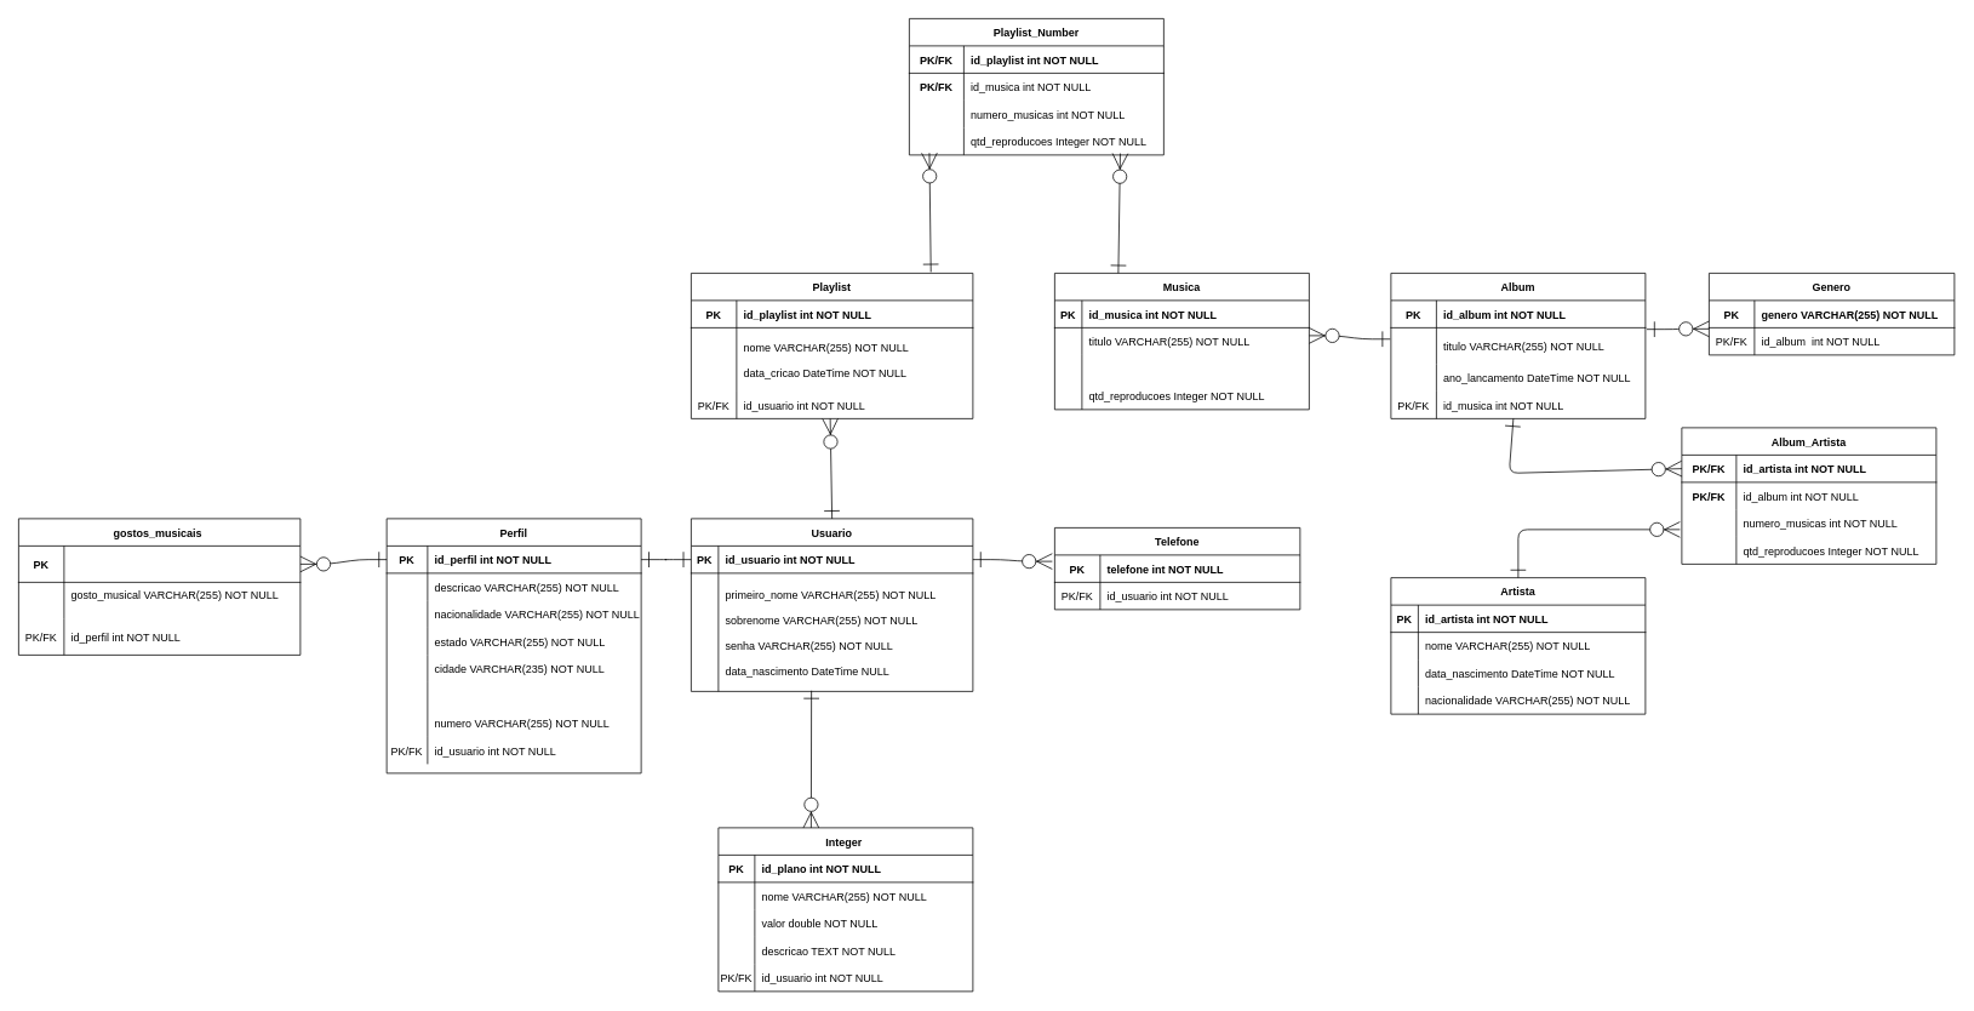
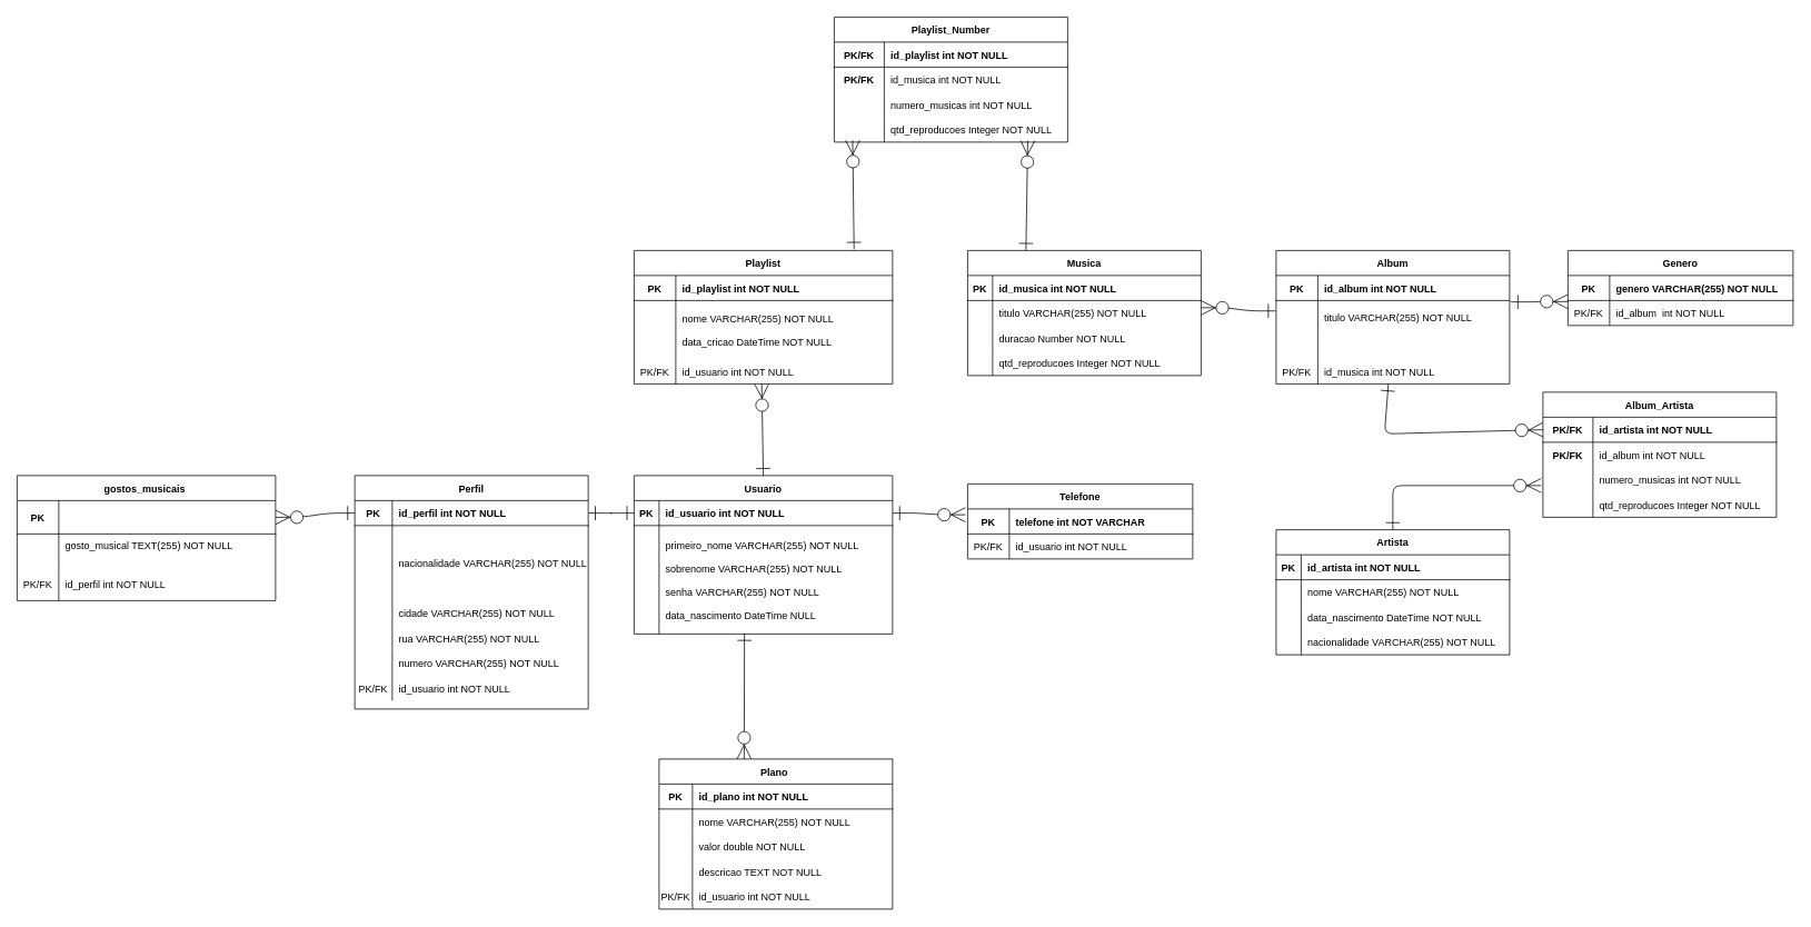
+ <mxCell id="91" value="duracao Number NOT NULL" style="shape=partialRectangle;overflow=hidden;connectable=0;fillColor=none;top=0;left=0;bottom=0;right=0;align=left;spacingLeft=6;" vertex="1" parent="89"><mxGeometry x="30" width="250" height="30" as="geometry"><mxRectangle width="250" height="30" as="alternateBounds" /></mxGeometry></mxCell>
- <mxCell id="104" value="ano_lancamento DateTime NOT NULL" style="shape=partialRectangle;overflow=hidden;connectable=0;fillColor=none;top=0;left=0;bottom=0;right=0;align=left;spacingLeft=6;" vertex="1" parent="102"><mxGeometry x="50" width="230" height="30" as="geometry"><mxRectangle width="230" height="30" as="alternateBounds" /></mxGeometry></mxCell>
- <mxCell id="63" value="telefone int NOT NULL" style="shape=partialRectangle;overflow=hidden;connectable=0;fillColor=none;top=0;left=0;bottom=0;right=0;align=left;spacingLeft=6;fontStyle=1;" vertex="1" parent="61"><mxGeometry x="50" width="220" height="30" as="geometry"><mxRectangle width="220" height="30" as="alternateBounds" /></mxGeometry></mxCell>
+ <mxCell id="63" value="telefone int NOT VARCHAR" style="shape=partialRectangle;overflow=hidden;connectable=0;fillColor=none;top=0;left=0;bottom=0;right=0;align=left;spacingLeft=6;fontStyle=1;" vertex="1" parent="61"><mxGeometry x="50" width="220" height="30" as="geometry"><mxRectangle width="220" height="30" as="alternateBounds" /></mxGeometry></mxCell>
- <mxCell id="32" value="descricao VARCHAR(255) NOT NULL" style="shape=partialRectangle;overflow=hidden;connectable=0;fillColor=none;top=0;left=0;bottom=0;right=0;align=left;spacingLeft=6;" vertex="1" parent="30"><mxGeometry x="45" width="235" height="30" as="geometry"><mxRectangle width="235" height="30" as="alternateBounds" /></mxGeometry></mxCell>
- <mxCell id="56" value="gosto_musical VARCHAR(255) NOT NULL&#10;" style="shape=partialRectangle;overflow=hidden;connectable=0;fillColor=none;top=0;left=0;bottom=0;right=0;align=left;spacingLeft=6;" vertex="1" parent="54"><mxGeometry x="50" width="260" height="40" as="geometry"><mxRectangle width="260" height="40" as="alternateBounds" /></mxGeometry></mxCell>
+ <mxCell id="56" value="gosto_musical TEXT(255) NOT NULL&#10;" style="shape=partialRectangle;overflow=hidden;connectable=0;fillColor=none;top=0;left=0;bottom=0;right=0;align=left;spacingLeft=6;" vertex="1" parent="54"><mxGeometry x="50" width="260" height="40" as="geometry"><mxRectangle width="260" height="40" as="alternateBounds" /></mxGeometry></mxCell>
- <mxCell id="38" value="estado VARCHAR(255) NOT NULL" style="shape=partialRectangle;overflow=hidden;connectable=0;fillColor=none;top=0;left=0;bottom=0;right=0;align=left;spacingLeft=6;" vertex="1" parent="36"><mxGeometry x="45" width="235" height="30" as="geometry"><mxRectangle width="235" height="30" as="alternateBounds" /></mxGeometry></mxCell>
- <mxCell id="41" value="cidade VARCHAR(235) NOT NULL" style="shape=partialRectangle;overflow=hidden;connectable=0;fillColor=none;top=0;left=0;bottom=0;right=0;align=left;spacingLeft=6;" vertex="1" parent="39"><mxGeometry x="45" width="235" height="30" as="geometry"><mxRectangle width="235" height="30" as="alternateBounds" /></mxGeometry></mxCell>
+ <mxCell id="41" value="cidade VARCHAR(255) NOT NULL" style="shape=partialRectangle;overflow=hidden;connectable=0;fillColor=none;top=0;left=0;bottom=0;right=0;align=left;spacingLeft=6;" vertex="1" parent="39"><mxGeometry x="45" width="235" height="30" as="geometry"><mxRectangle width="235" height="30" as="alternateBounds" /></mxGeometry></mxCell>
+ <mxCell id="44" value="rua VARCHAR(255) NOT NULL" style="shape=partialRectangle;overflow=hidden;connectable=0;fillColor=none;top=0;left=0;bottom=0;right=0;align=left;spacingLeft=6;" vertex="1" parent="42"><mxGeometry x="45" width="235" height="30" as="geometry"><mxRectangle width="235" height="30" as="alternateBounds" /></mxGeometry></mxCell>
- <mxCell id="10" value="Integer " style="shape=table;startSize=30;container=1;collapsible=1;childLayout=tableLayout;fixedRows=1;rowLines=0;fontStyle=1;align=center;resizeLast=1;" vertex="1" parent="1"><mxGeometry x="790" y="910" width="280" height="180" as="geometry" /></mxCell>
+ <mxCell id="10" value="Plano " style="shape=table;startSize=30;container=1;collapsible=1;childLayout=tableLayout;fixedRows=1;rowLines=0;fontStyle=1;align=center;resizeLast=1;" vertex="1" parent="1"><mxGeometry x="790" y="910" width="280" height="180" as="geometry" /></mxCell>
